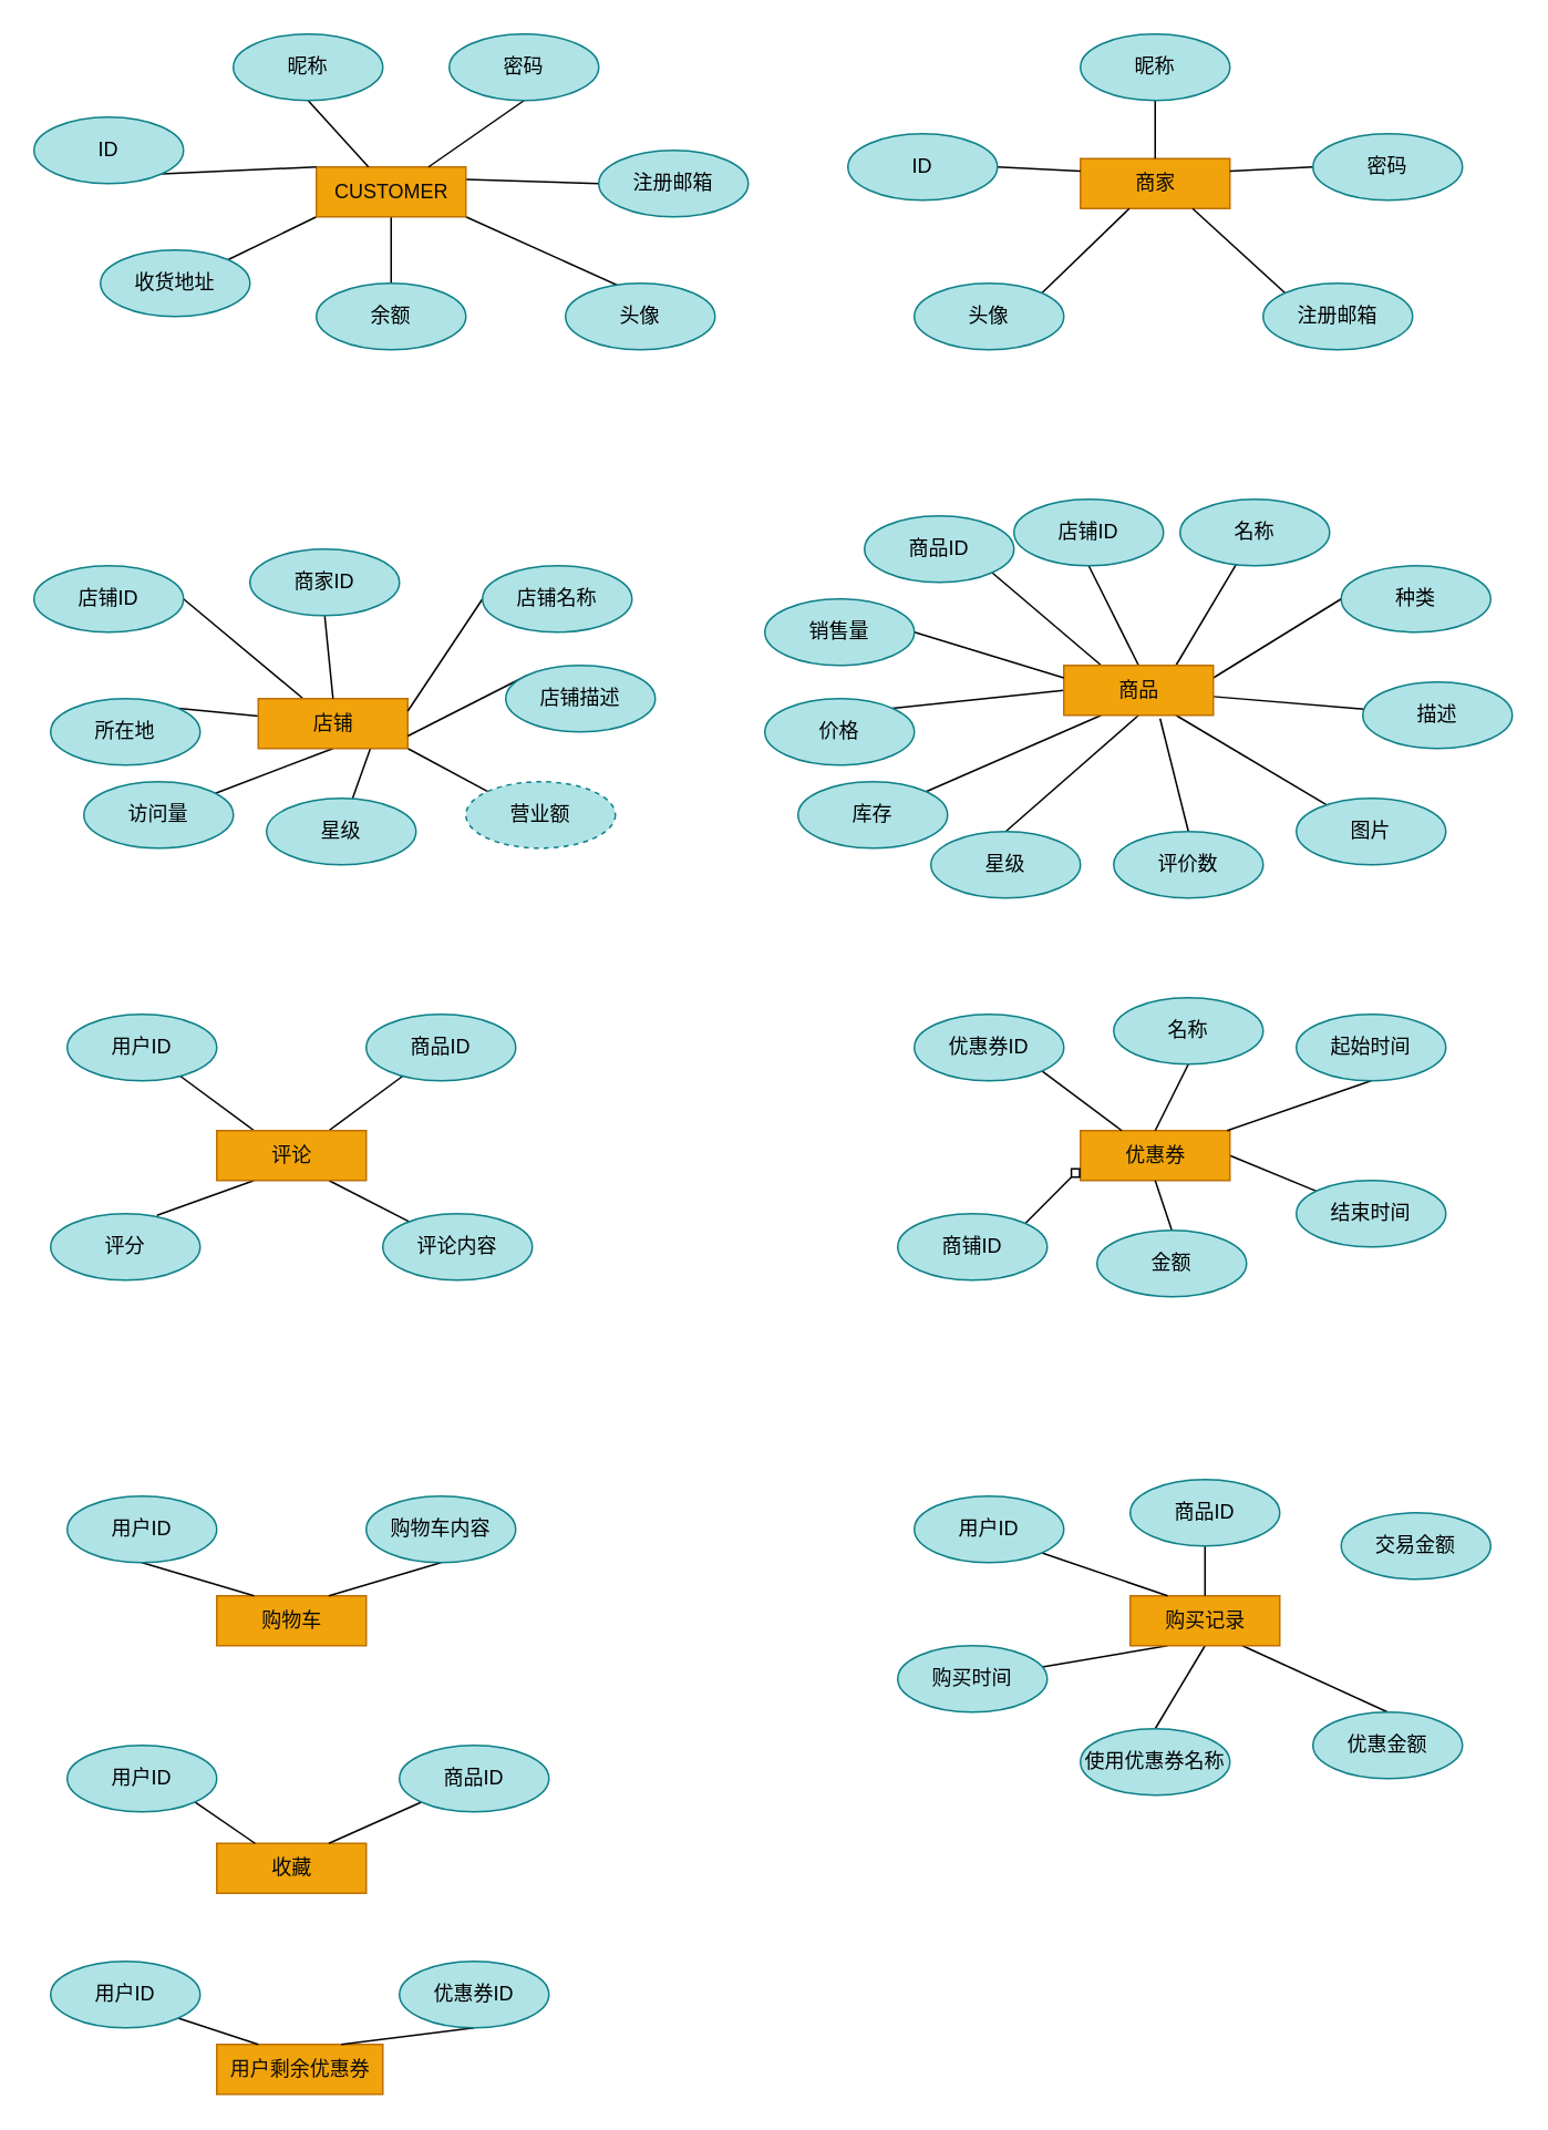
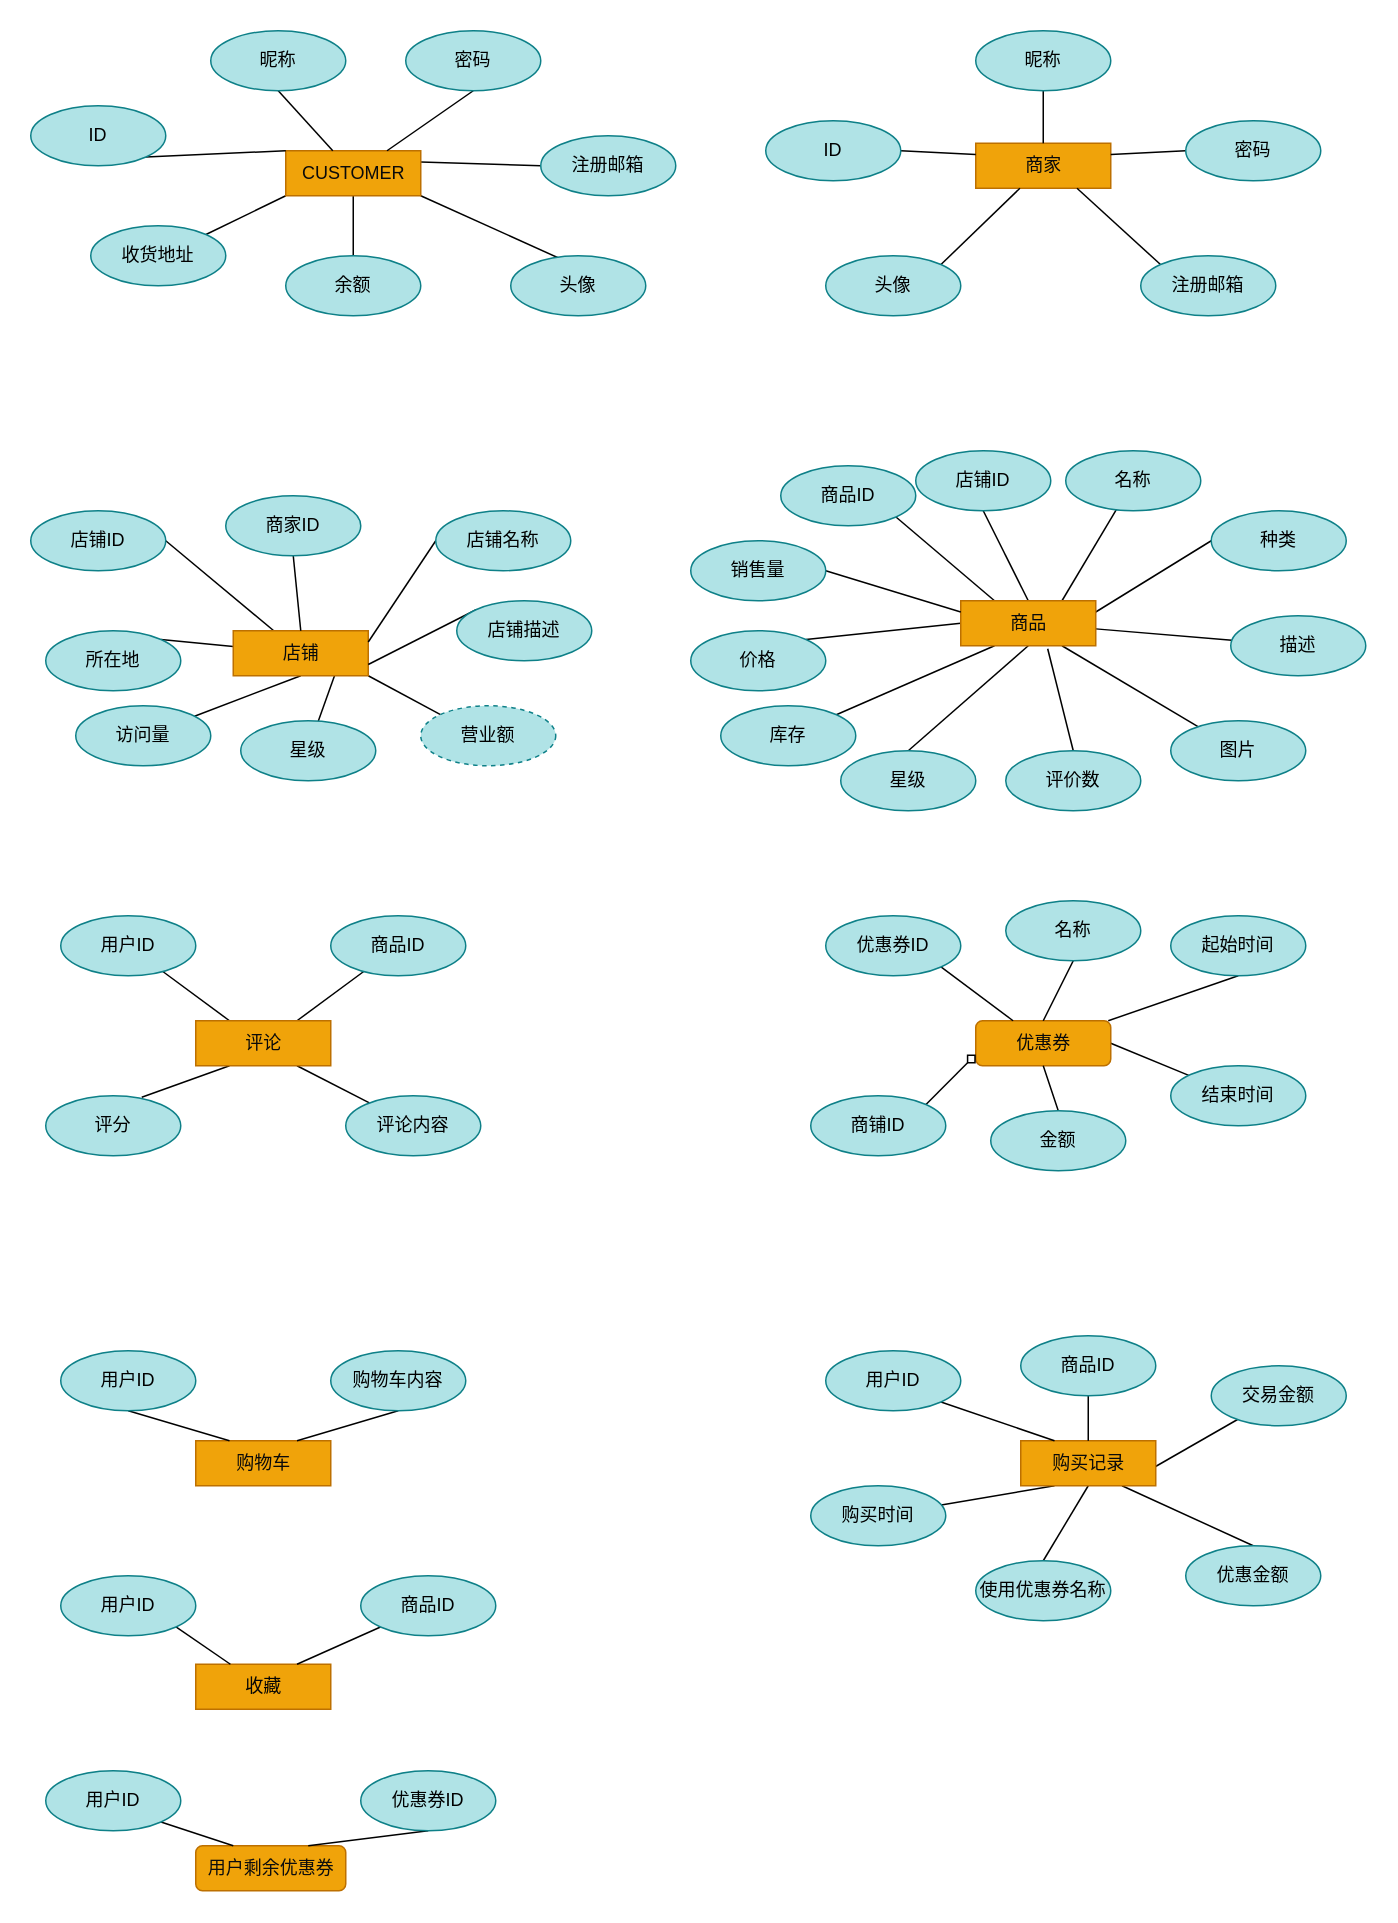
- <mxCell id="75" value="&lt;font color=&quot;#0A0A0A&quot;&gt;优惠券&lt;/font&gt;" style="html=1;dashed=0;whitespace=wrap;fillColor=#f0a30a;strokeColor=#BD7000;fontColor=#ffffff;" vertex="1" parent="1"><mxGeometry x="650" y="680" width="90" height="30" as="geometry" /></mxCell>
+ <mxCell id="75" value="&lt;font color=&quot;#0A0A0A&quot;&gt;优惠券&lt;/font&gt;" style="html=1;dashed=0;whitespace=wrap;fillColor=#f0a30a;strokeColor=#BD7000;fontColor=#ffffff;rounded=1;" vertex="1" parent="1"><mxGeometry x="650" y="680" width="90" height="30" as="geometry" /></mxCell>
+ <mxCell id="89" style="edgeStyle=none;rounded=0;orthogonalLoop=1;jettySize=auto;html=1;exitX=0.75;exitY=1;exitDx=0;exitDy=0;endArrow=none;endFill=0;" edge="1" parent="1" source="93" target="99"><mxGeometry relative="1" as="geometry" /></mxCell>
- <mxCell id="109" value="&lt;font color=&quot;#0D0D0D&quot;&gt;用户剩余优惠券&lt;/font&gt;" style="html=1;dashed=0;whitespace=wrap;fillColor=#f0a30a;strokeColor=#BD7000;fontColor=#ffffff;" vertex="1" parent="1"><mxGeometry x="130" y="1230" width="100" height="30" as="geometry" /></mxCell>
+ <mxCell id="109" value="&lt;font color=&quot;#0D0D0D&quot;&gt;用户剩余优惠券&lt;/font&gt;" style="html=1;dashed=0;whitespace=wrap;fillColor=#f0a30a;strokeColor=#BD7000;fontColor=#ffffff;rounded=1;" vertex="1" parent="1"><mxGeometry x="130" y="1230" width="100" height="30" as="geometry" /></mxCell>
